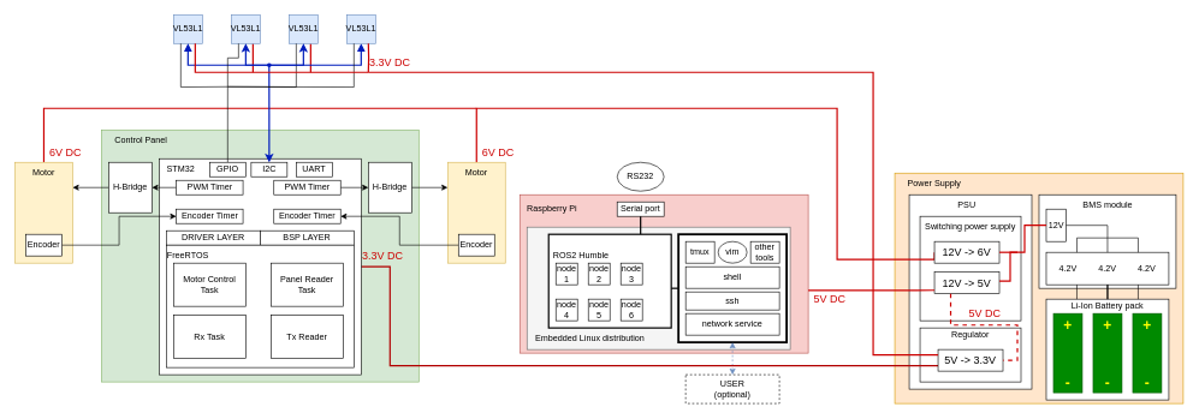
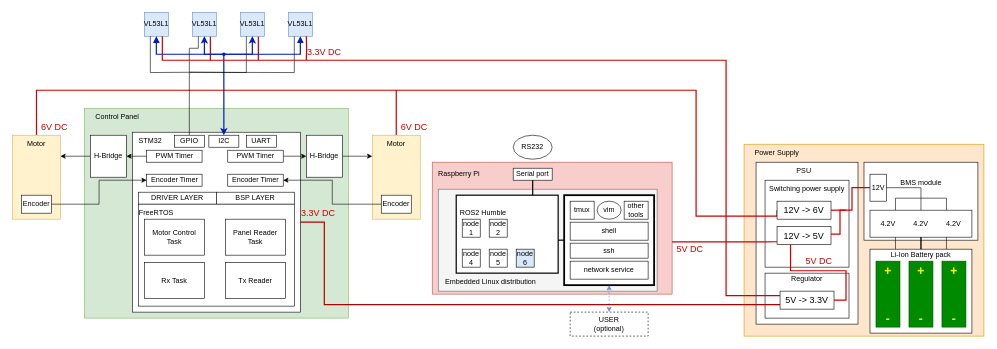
- <mxCell id="60" value="BMS module" style="text;html=1;strokeColor=none;fillColor=none;align=center;verticalAlign=middle;whiteSpace=wrap;rounded=0;" parent="1" vertex="1"><mxGeometry x="1492.5" y="270" width="85" height="30" as="geometry" /></mxCell>
+ <mxCell id="60" value="BMS module" style="text;html=1;strokeColor=none;fillColor=none;align=center;verticalAlign=middle;whiteSpace=wrap;rounded=0;" parent="1" vertex="1"><mxGeometry x="1492.5" y="290" width="85" height="30" as="geometry" /></mxCell>
- <mxCell id="35" value="node 3" style="rounded=0;whiteSpace=wrap;html=1;" parent="1" vertex="1"><mxGeometry x="860" y="365" width="30" height="30" as="geometry" /></mxCell>
- <mxCell id="36" value="node 6" style="rounded=0;whiteSpace=wrap;html=1;" parent="1" vertex="1"><mxGeometry x="860" y="415" width="30" height="30" as="geometry" /></mxCell>
+ <mxCell id="36" value="node 6" style="rounded=0;whiteSpace=wrap;html=1;fillColor=#dae8fc;" parent="1" vertex="1"><mxGeometry x="860" y="415" width="30" height="30" as="geometry" /></mxCell>
- <mxCell id="66" style="edgeStyle=orthogonalEdgeStyle;rounded=0;orthogonalLoop=1;jettySize=auto;html=1;exitX=0.25;exitY=1;exitDx=0;exitDy=0;entryX=1;entryY=0.5;entryDx=0;entryDy=0;endArrow=none;endFill=0;strokeWidth=2;fillColor=#e51400;strokeColor=#CC0000;dashed=1;" parent="1" source="46" target="65" edge="1"><mxGeometry relative="1" as="geometry"><Array as="points"><mxPoint x="1317" y="451" /><mxPoint x="1410" y="451" /><mxPoint x="1410" y="500" /></Array></mxGeometry></mxCell>
+ <mxCell id="66" style="edgeStyle=orthogonalEdgeStyle;rounded=0;orthogonalLoop=1;jettySize=auto;html=1;exitX=0.25;exitY=1;exitDx=0;exitDy=0;entryX=1;entryY=0.5;entryDx=0;entryDy=0;endArrow=none;endFill=0;strokeWidth=2;fillColor=#e51400;strokeColor=#CC0000;" parent="1" source="46" target="65" edge="1"><mxGeometry relative="1" as="geometry"><Array as="points"><mxPoint x="1317" y="451" /><mxPoint x="1410" y="451" /><mxPoint x="1410" y="500" /></Array></mxGeometry></mxCell>
